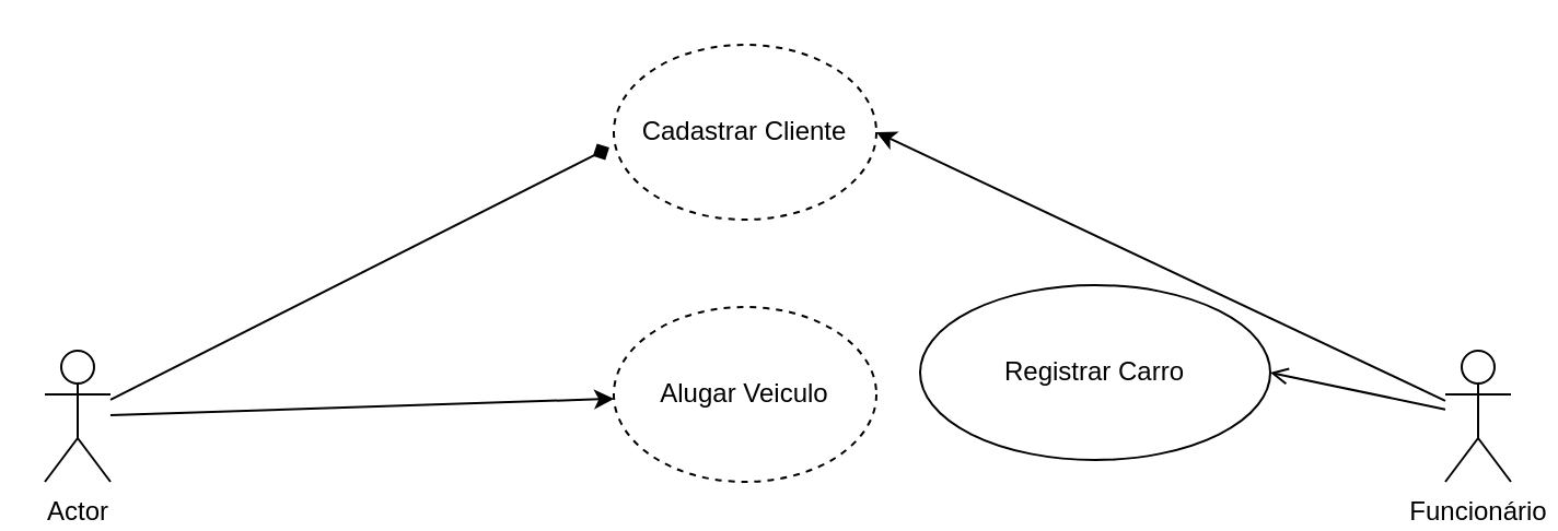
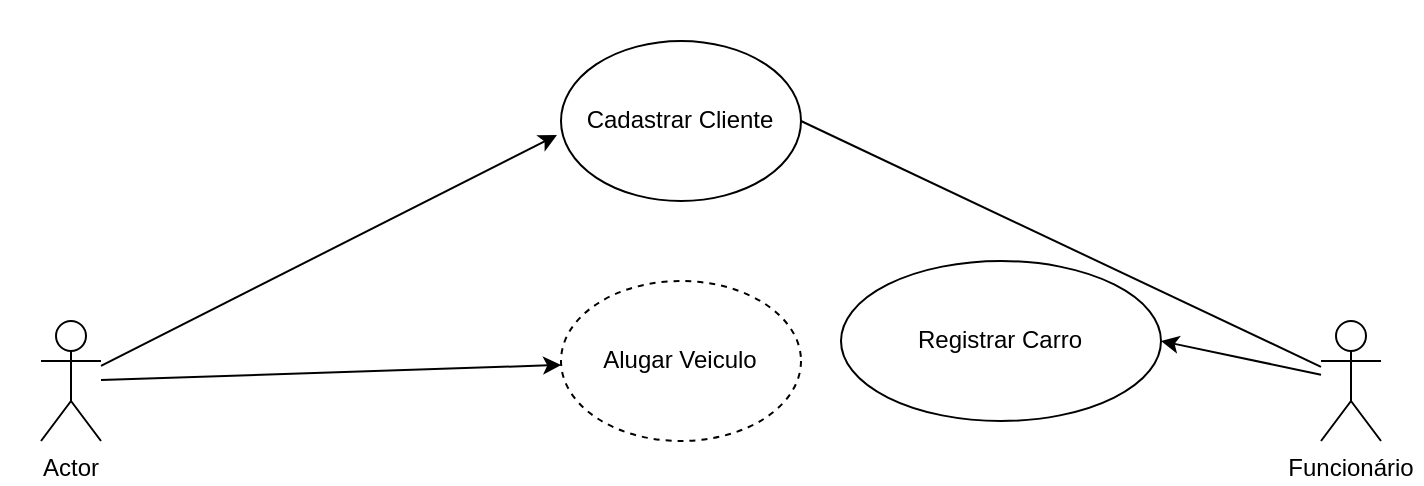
- <mxCell id="3" value="Cadastrar Cliente" style="ellipse;whiteSpace=wrap;html=1;dashed=1;" vertex="1" parent="1"><mxGeometry x="280" y="20" width="120" height="80" as="geometry" /></mxCell>
+ <mxCell id="3" value="Cadastrar Cliente" style="ellipse;whiteSpace=wrap;html=1;" vertex="1" parent="1"><mxGeometry x="280" y="20" width="120" height="80" as="geometry" /></mxCell>
- <mxCell id="8" value="" style="endArrow=classic;html=1;rounded=0;entryX=1;entryY=0.5;entryDx=0;entryDy=0;" edge="1" parent="1" source="5" target="3"><mxGeometry width="50" height="50" relative="1" as="geometry"><mxPoint x="350" y="210" as="sourcePoint" /><mxPoint x="400" y="160" as="targetPoint" /></mxGeometry></mxCell>
+ <mxCell id="8" value="" style="endArrow=none;html=1;rounded=0;entryX=1;entryY=0.5;entryDx=0;entryDy=0;" edge="1" parent="1" source="5" target="3"><mxGeometry width="50" height="50" relative="1" as="geometry"><mxPoint x="350" y="210" as="sourcePoint" /><mxPoint x="400" y="160" as="targetPoint" /></mxGeometry></mxCell>
- <mxCell id="7" value="" style="endArrow=diamond;html=1;rounded=0;entryX=-0.017;entryY=0.588;entryDx=0;entryDy=0;entryPerimeter=0;" edge="1" parent="1" source="2" target="3"><mxGeometry width="50" height="50" relative="1" as="geometry"><mxPoint x="350" y="210" as="sourcePoint" /><mxPoint x="400" y="160" as="targetPoint" /></mxGeometry></mxCell>
+ <mxCell id="7" value="" style="endArrow=classic;html=1;rounded=0;entryX=-0.017;entryY=0.588;entryDx=0;entryDy=0;entryPerimeter=0;" edge="1" parent="1" source="2" target="3"><mxGeometry width="50" height="50" relative="1" as="geometry"><mxPoint x="350" y="210" as="sourcePoint" /><mxPoint x="400" y="160" as="targetPoint" /></mxGeometry></mxCell>
- <mxCell id="9" value="" style="endArrow=open;html=1;rounded=0;entryX=1;entryY=0.5;entryDx=0;entryDy=0;" edge="1" parent="1" source="5" target="4"><mxGeometry width="50" height="50" relative="1" as="geometry"><mxPoint x="350" y="210" as="sourcePoint" /><mxPoint x="400" y="160" as="targetPoint" /></mxGeometry></mxCell>
+ <mxCell id="9" value="" style="endArrow=classic;html=1;rounded=0;entryX=1;entryY=0.5;entryDx=0;entryDy=0;" edge="1" parent="1" source="5" target="4"><mxGeometry width="50" height="50" relative="1" as="geometry"><mxPoint x="350" y="210" as="sourcePoint" /><mxPoint x="400" y="160" as="targetPoint" /></mxGeometry></mxCell>
